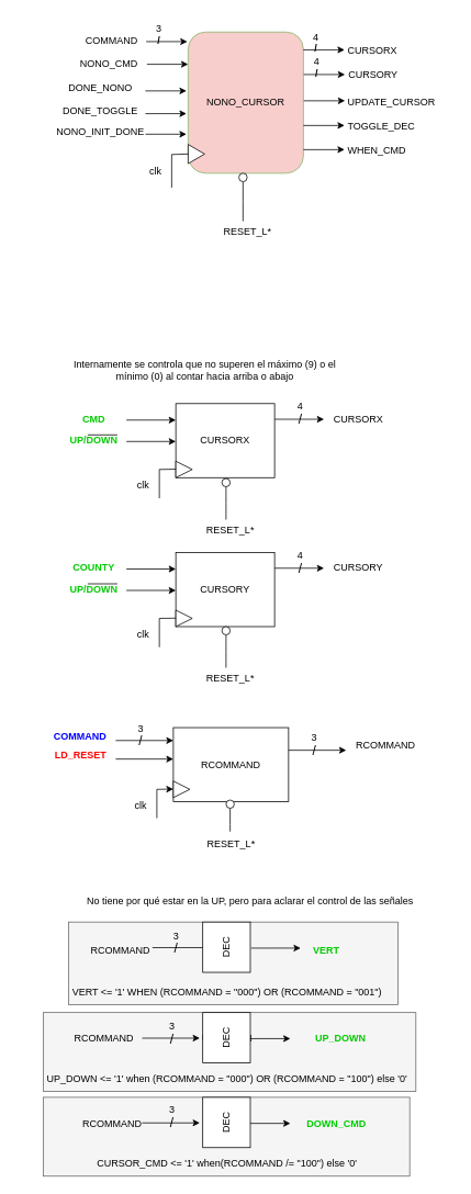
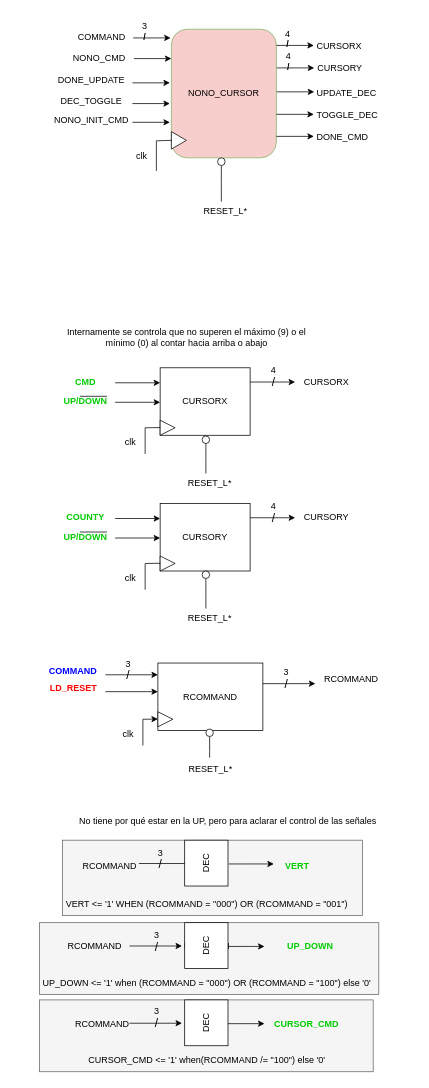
- <mxCell id="76" value="DONE_NONO" style="text;html=1;align=center;verticalAlign=middle;resizable=0;points=[];autosize=1;strokeColor=none;fillColor=none;" parent="1" vertex="1"><mxGeometry x="66" y="92.38" width="110" height="30" as="geometry" /></mxCell>
+ <mxCell id="76" value="DONE_UPDATE" style="text;html=1;align=center;verticalAlign=middle;resizable=0;points=[];autosize=1;strokeColor=none;fillColor=none;" parent="1" vertex="1"><mxGeometry x="66" y="92.38" width="110" height="30" as="geometry" /></mxCell>
- <mxCell id="74" value="UPDATE_CURSOR" style="text;html=1;align=left;verticalAlign=middle;resizable=0;points=[];autosize=1;strokeColor=none;fillColor=none;container=0;" parent="1" vertex="1"><mxGeometry x="420" y="108.997" width="130" height="30" as="geometry" /></mxCell>
+ <mxCell id="74" value="UPDATE_DEC" style="text;html=1;align=left;verticalAlign=middle;resizable=0;points=[];autosize=1;strokeColor=none;fillColor=none;container=0;" parent="1" vertex="1"><mxGeometry x="420" y="108.997" width="130" height="30" as="geometry" /></mxCell>
- <mxCell id="80" value="DONE_TOGGLE" style="text;html=1;align=center;verticalAlign=middle;resizable=0;points=[];autosize=1;strokeColor=none;fillColor=none;" parent="1" vertex="1"><mxGeometry x="66" y="120" width="110" height="30" as="geometry" /></mxCell>
+ <mxCell id="80" value="DEC_TOGGLE" style="text;html=1;align=center;verticalAlign=middle;resizable=0;points=[];autosize=1;strokeColor=none;fillColor=none;" parent="1" vertex="1"><mxGeometry x="66" y="120" width="110" height="30" as="geometry" /></mxCell>
- <mxCell id="88" value="NONO_INIT_DONE" style="text;html=1;align=center;verticalAlign=middle;resizable=0;points=[];autosize=1;strokeColor=none;fillColor=none;" parent="1" vertex="1"><mxGeometry x="56" y="145" width="130" height="30" as="geometry" /></mxCell>
+ <mxCell id="88" value="NONO_INIT_CMD" style="text;html=1;align=center;verticalAlign=middle;resizable=0;points=[];autosize=1;strokeColor=none;fillColor=none;" parent="1" vertex="1"><mxGeometry x="56" y="145" width="130" height="30" as="geometry" /></mxCell>
- <mxCell id="118" value="WHEN_CMD" style="text;html=1;align=left;verticalAlign=middle;resizable=0;points=[];autosize=1;strokeColor=none;fillColor=none;container=0;" vertex="1" parent="1"><mxGeometry x="419.5" y="168.357" width="90" height="30" as="geometry" /></mxCell>
+ <mxCell id="118" value="DONE_CMD" style="text;html=1;align=left;verticalAlign=middle;resizable=0;points=[];autosize=1;strokeColor=none;fillColor=none;container=0;" vertex="1" parent="1"><mxGeometry x="419.5" y="168.357" width="90" height="30" as="geometry" /></mxCell>
- <mxCell id="106" value="DOWN_CMD" style="text;html=1;align=center;verticalAlign=middle;resizable=0;points=[];autosize=1;strokeColor=none;fillColor=none;fontColor=#00CC00;fontStyle=1" parent="1" vertex="1"><mxGeometry x="353.38" y="1349.69" width="110" height="30" as="geometry" /></mxCell>
+ <mxCell id="106" value="CURSOR_CMD" style="text;html=1;align=center;verticalAlign=middle;resizable=0;points=[];autosize=1;strokeColor=none;fillColor=none;fontColor=#00CC00;fontStyle=1" parent="1" vertex="1"><mxGeometry x="353.38" y="1349.69" width="110" height="30" as="geometry" /></mxCell>
